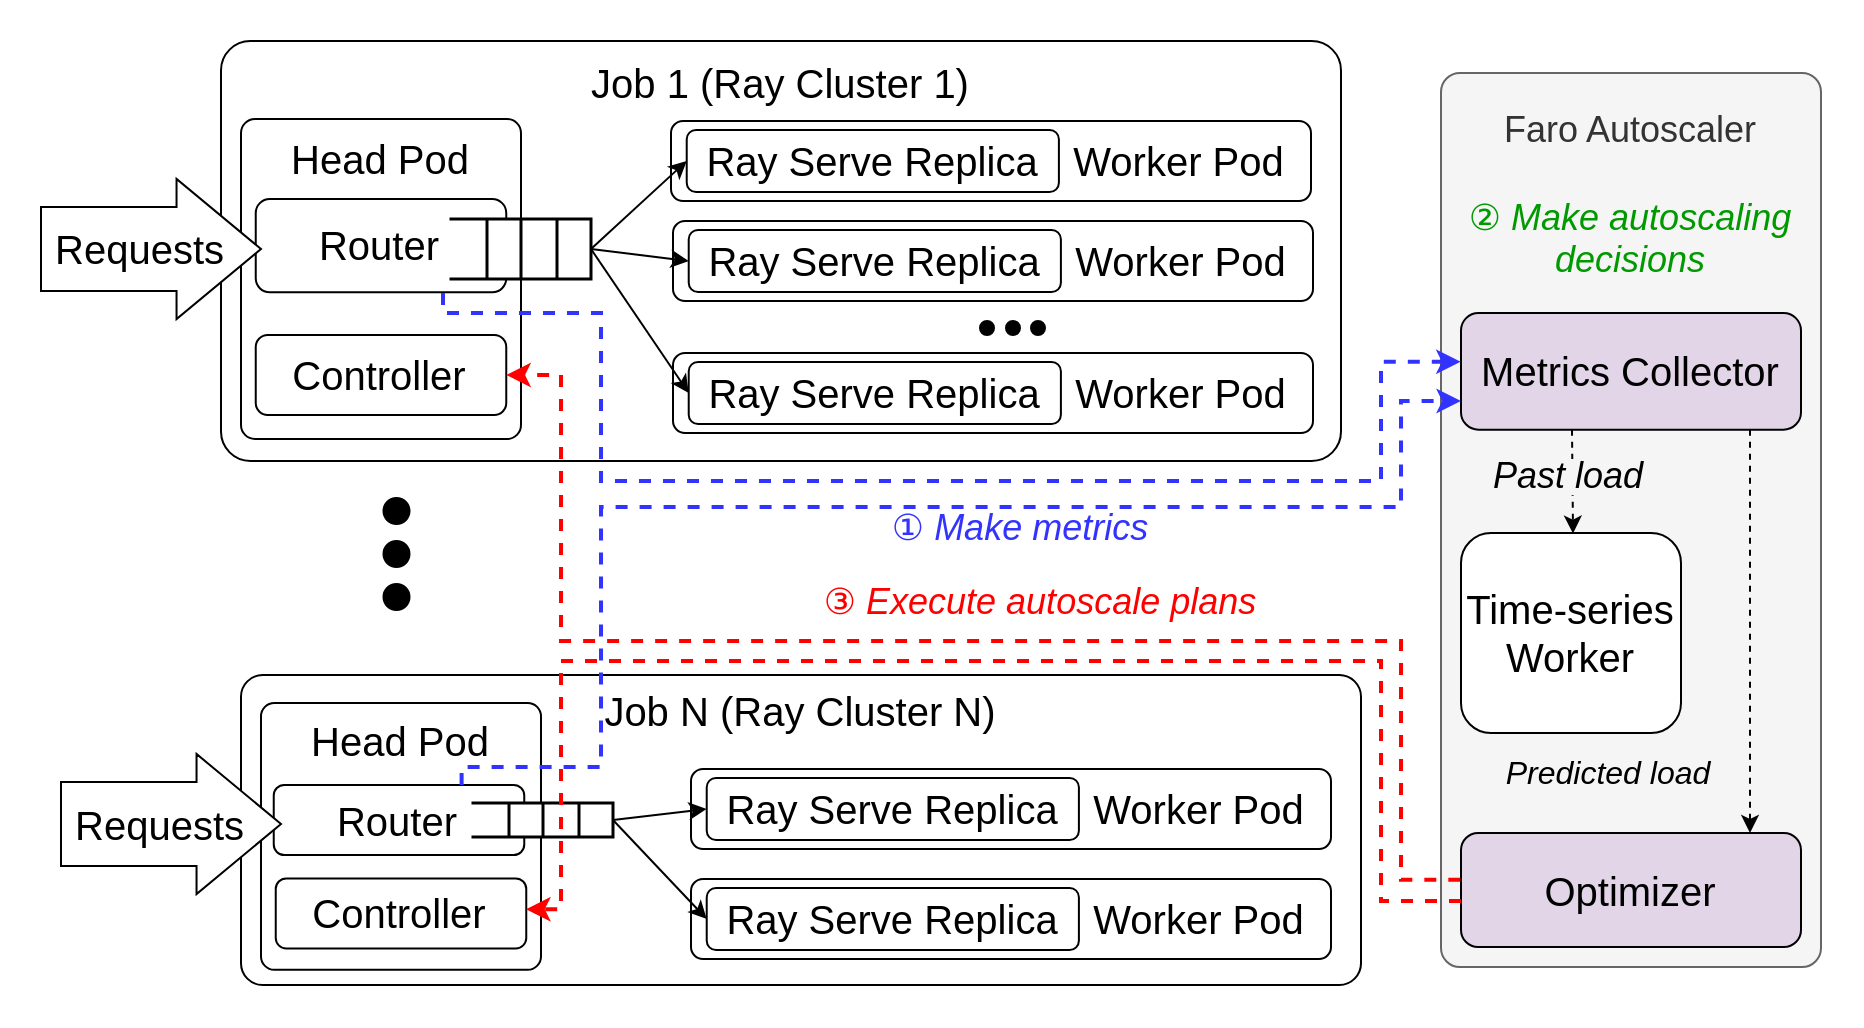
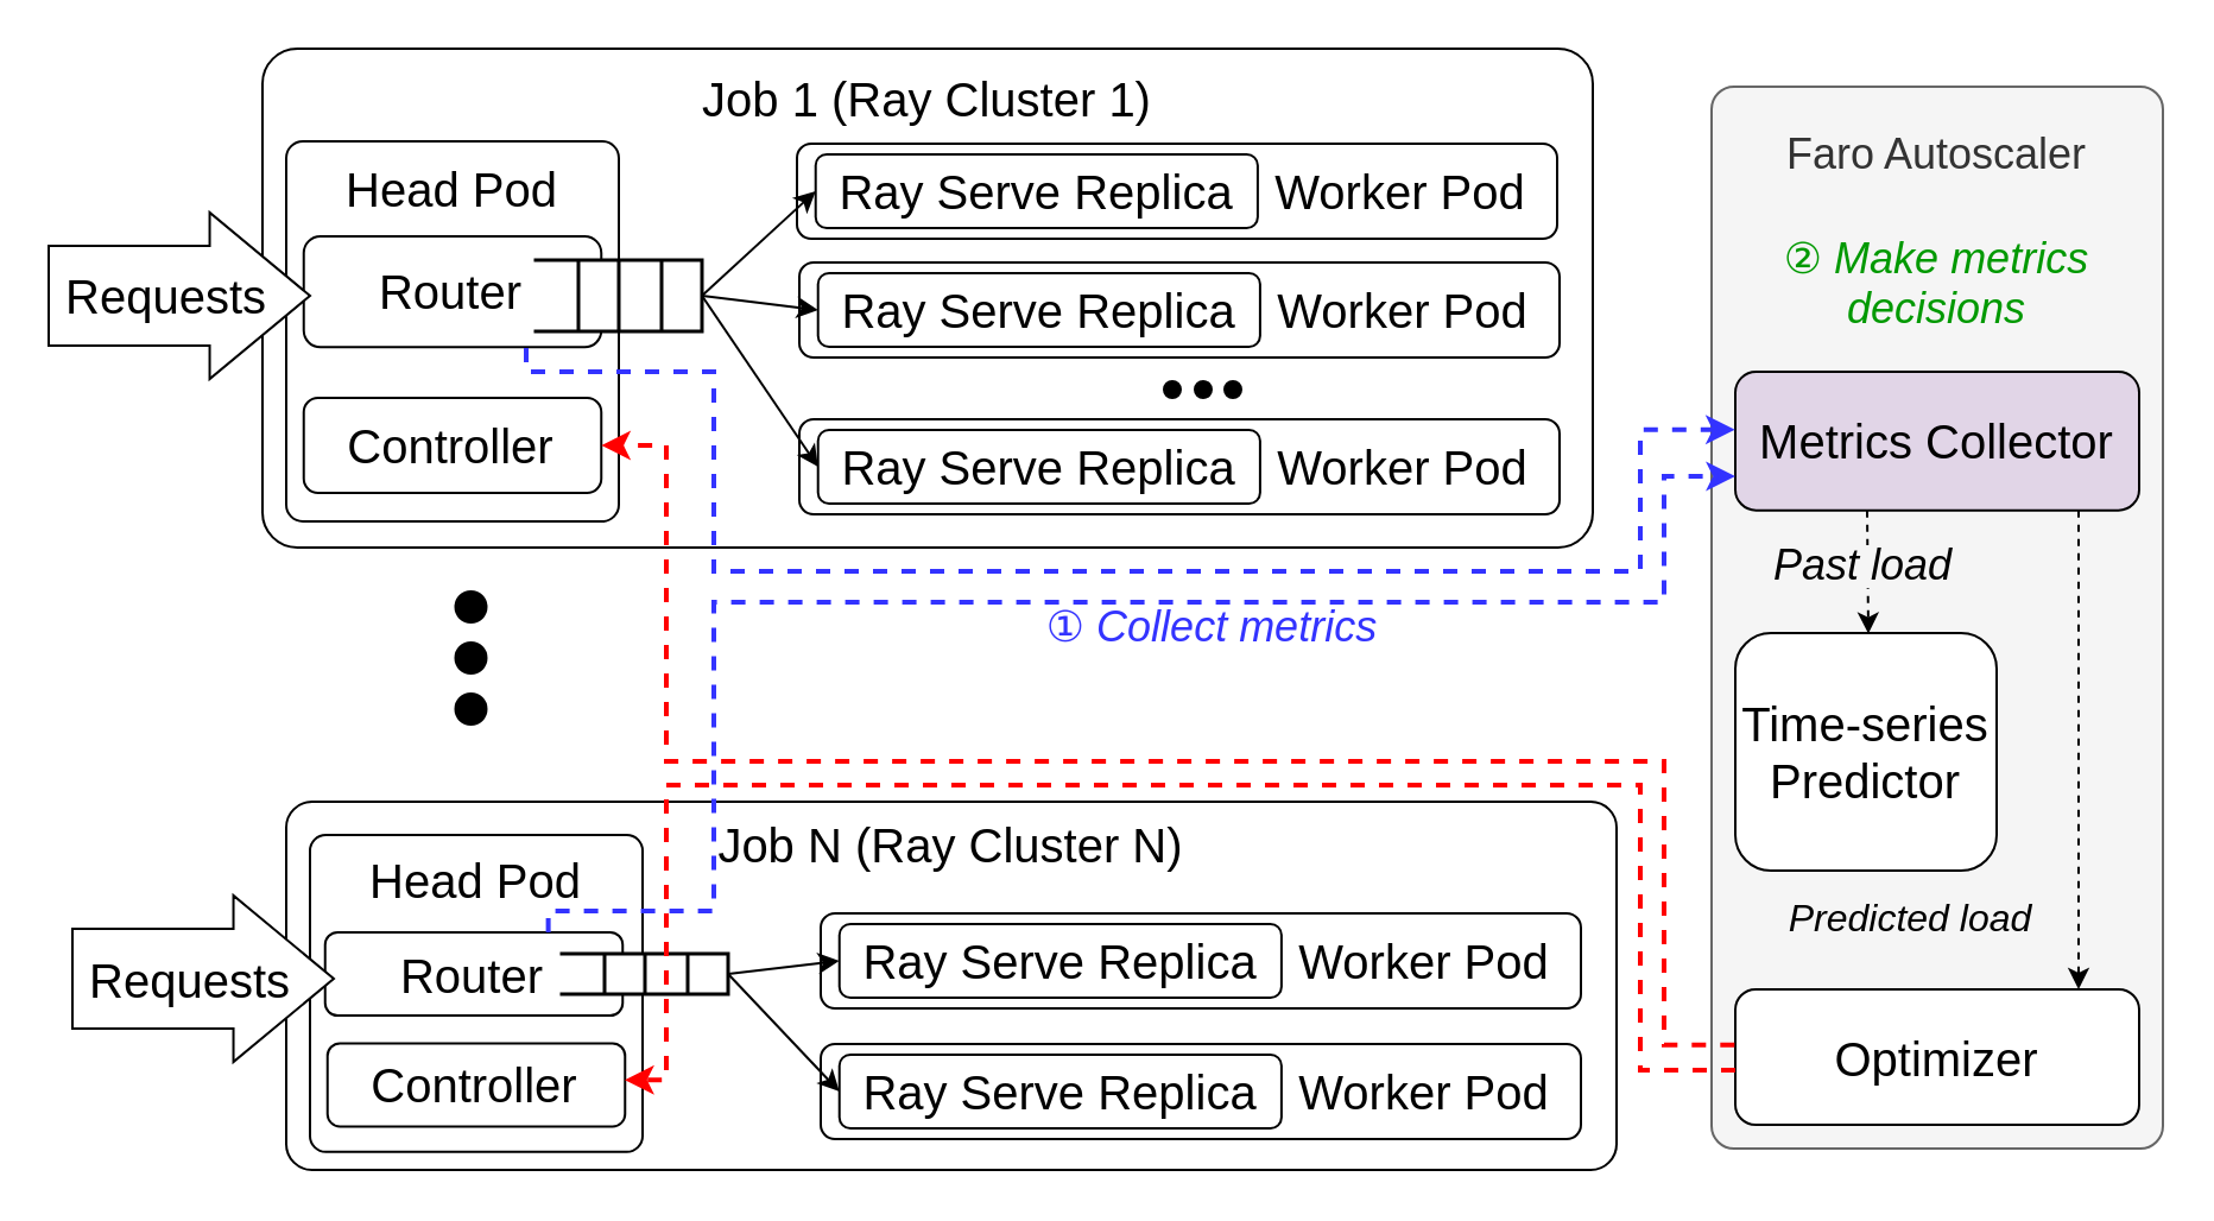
- <mxCell id="25" value="&lt;font style=&quot;font-size: 18px;&quot;&gt;Faro Autoscaler&lt;br&gt;&lt;br&gt;&lt;font style=&quot;font-size: 18px;&quot; color=&quot;#009900&quot;&gt;②&lt;i&gt; Make autoscaling&lt;/i&gt;&lt;br&gt;&lt;i&gt;decisions&lt;/i&gt;&lt;/font&gt;&lt;br&gt;&lt;br&gt;&lt;br&gt;&lt;br&gt;&lt;br&gt;&lt;br&gt;&lt;br&gt;&lt;br&gt;&lt;br&gt;&lt;br&gt;&lt;br&gt;&lt;br&gt;&lt;br&gt;&lt;br&gt;&lt;br&gt;&lt;br&gt;&lt;/font&gt;" style="rounded=1;whiteSpace=wrap;html=1;arcSize=5;fillColor=#f5f5f5;fontColor=#333333;strokeColor=#666666;" parent="1" vertex="1"><mxGeometry x="720" y="36" width="190" height="447" as="geometry" /></mxCell>
+ <mxCell id="25" value="&lt;font style=&quot;font-size: 18px;&quot;&gt;Faro Autoscaler&lt;br&gt;&lt;br&gt;&lt;font style=&quot;font-size: 18px;&quot; color=&quot;#009900&quot;&gt;②&lt;i&gt; Make metrics&lt;/i&gt;&lt;br&gt;&lt;i&gt;decisions&lt;/i&gt;&lt;/font&gt;&lt;br&gt;&lt;br&gt;&lt;br&gt;&lt;br&gt;&lt;br&gt;&lt;br&gt;&lt;br&gt;&lt;br&gt;&lt;br&gt;&lt;br&gt;&lt;br&gt;&lt;br&gt;&lt;br&gt;&lt;br&gt;&lt;br&gt;&lt;br&gt;&lt;/font&gt;" style="rounded=1;whiteSpace=wrap;html=1;arcSize=5;fillColor=#f5f5f5;fontColor=#333333;strokeColor=#666666;" parent="1" vertex="1"><mxGeometry x="720" y="36" width="190" height="447" as="geometry" /></mxCell>
- <mxCell id="56" value="&lt;font style=&quot;font-size: 18px;&quot;&gt;①&amp;nbsp;&lt;i&gt;Make metrics&lt;/i&gt;&lt;/font&gt;" style="text;html=1;strokeColor=none;fillColor=none;align=center;verticalAlign=middle;whiteSpace=wrap;rounded=0;fontColor=#3333FF;" parent="1" vertex="1"><mxGeometry x="420" y="248.5" width="180" height="30" as="geometry" /></mxCell>
+ <mxCell id="56" value="&lt;font style=&quot;font-size: 18px;&quot;&gt;①&amp;nbsp;&lt;i&gt;Collect metrics&lt;/i&gt;&lt;/font&gt;" style="text;html=1;strokeColor=none;fillColor=none;align=center;verticalAlign=middle;whiteSpace=wrap;rounded=0;fontColor=#3333FF;" parent="1" vertex="1"><mxGeometry x="420" y="248.5" width="180" height="30" as="geometry" /></mxCell>
- <mxCell id="64" value="&lt;font style=&quot;font-size: 18px;&quot;&gt;③&amp;nbsp;&lt;i&gt;Execute autoscale plans&lt;/i&gt;&lt;/font&gt;" style="text;html=1;strokeColor=none;fillColor=none;align=center;verticalAlign=middle;whiteSpace=wrap;rounded=0;fontColor=#FF0000;" parent="1" vertex="1"><mxGeometry x="410" y="286" width="220" height="30" as="geometry" /></mxCell>
- <mxCell id="27" value="&lt;font style=&quot;font-size: 20px;&quot;&gt;Time-series&lt;br&gt;Worker&lt;br&gt;&lt;/font&gt;" style="whiteSpace=wrap;html=1;rounded=1;" parent="1" vertex="1"><mxGeometry x="730" y="266" width="110" height="100" as="geometry" /></mxCell>
+ <mxCell id="27" value="&lt;font style=&quot;font-size: 20px;&quot;&gt;Time-series&lt;br&gt;Predictor&lt;br&gt;&lt;/font&gt;" style="whiteSpace=wrap;html=1;rounded=1;" parent="1" vertex="1"><mxGeometry x="730" y="266" width="110" height="100" as="geometry" /></mxCell>
- <mxCell id="28" value="&lt;font style=&quot;font-size: 20px;&quot;&gt;Optimizer&lt;br&gt;&lt;/font&gt;" style="whiteSpace=wrap;html=1;rounded=1;fillColor=#e1d5e7;" parent="1" vertex="1"><mxGeometry x="730" y="416" width="170" height="57" as="geometry" /></mxCell>
+ <mxCell id="28" value="&lt;font style=&quot;font-size: 20px;&quot;&gt;Optimizer&lt;br&gt;&lt;/font&gt;" style="whiteSpace=wrap;html=1;rounded=1;" parent="1" vertex="1"><mxGeometry x="730" y="416" width="170" height="57" as="geometry" /></mxCell>
